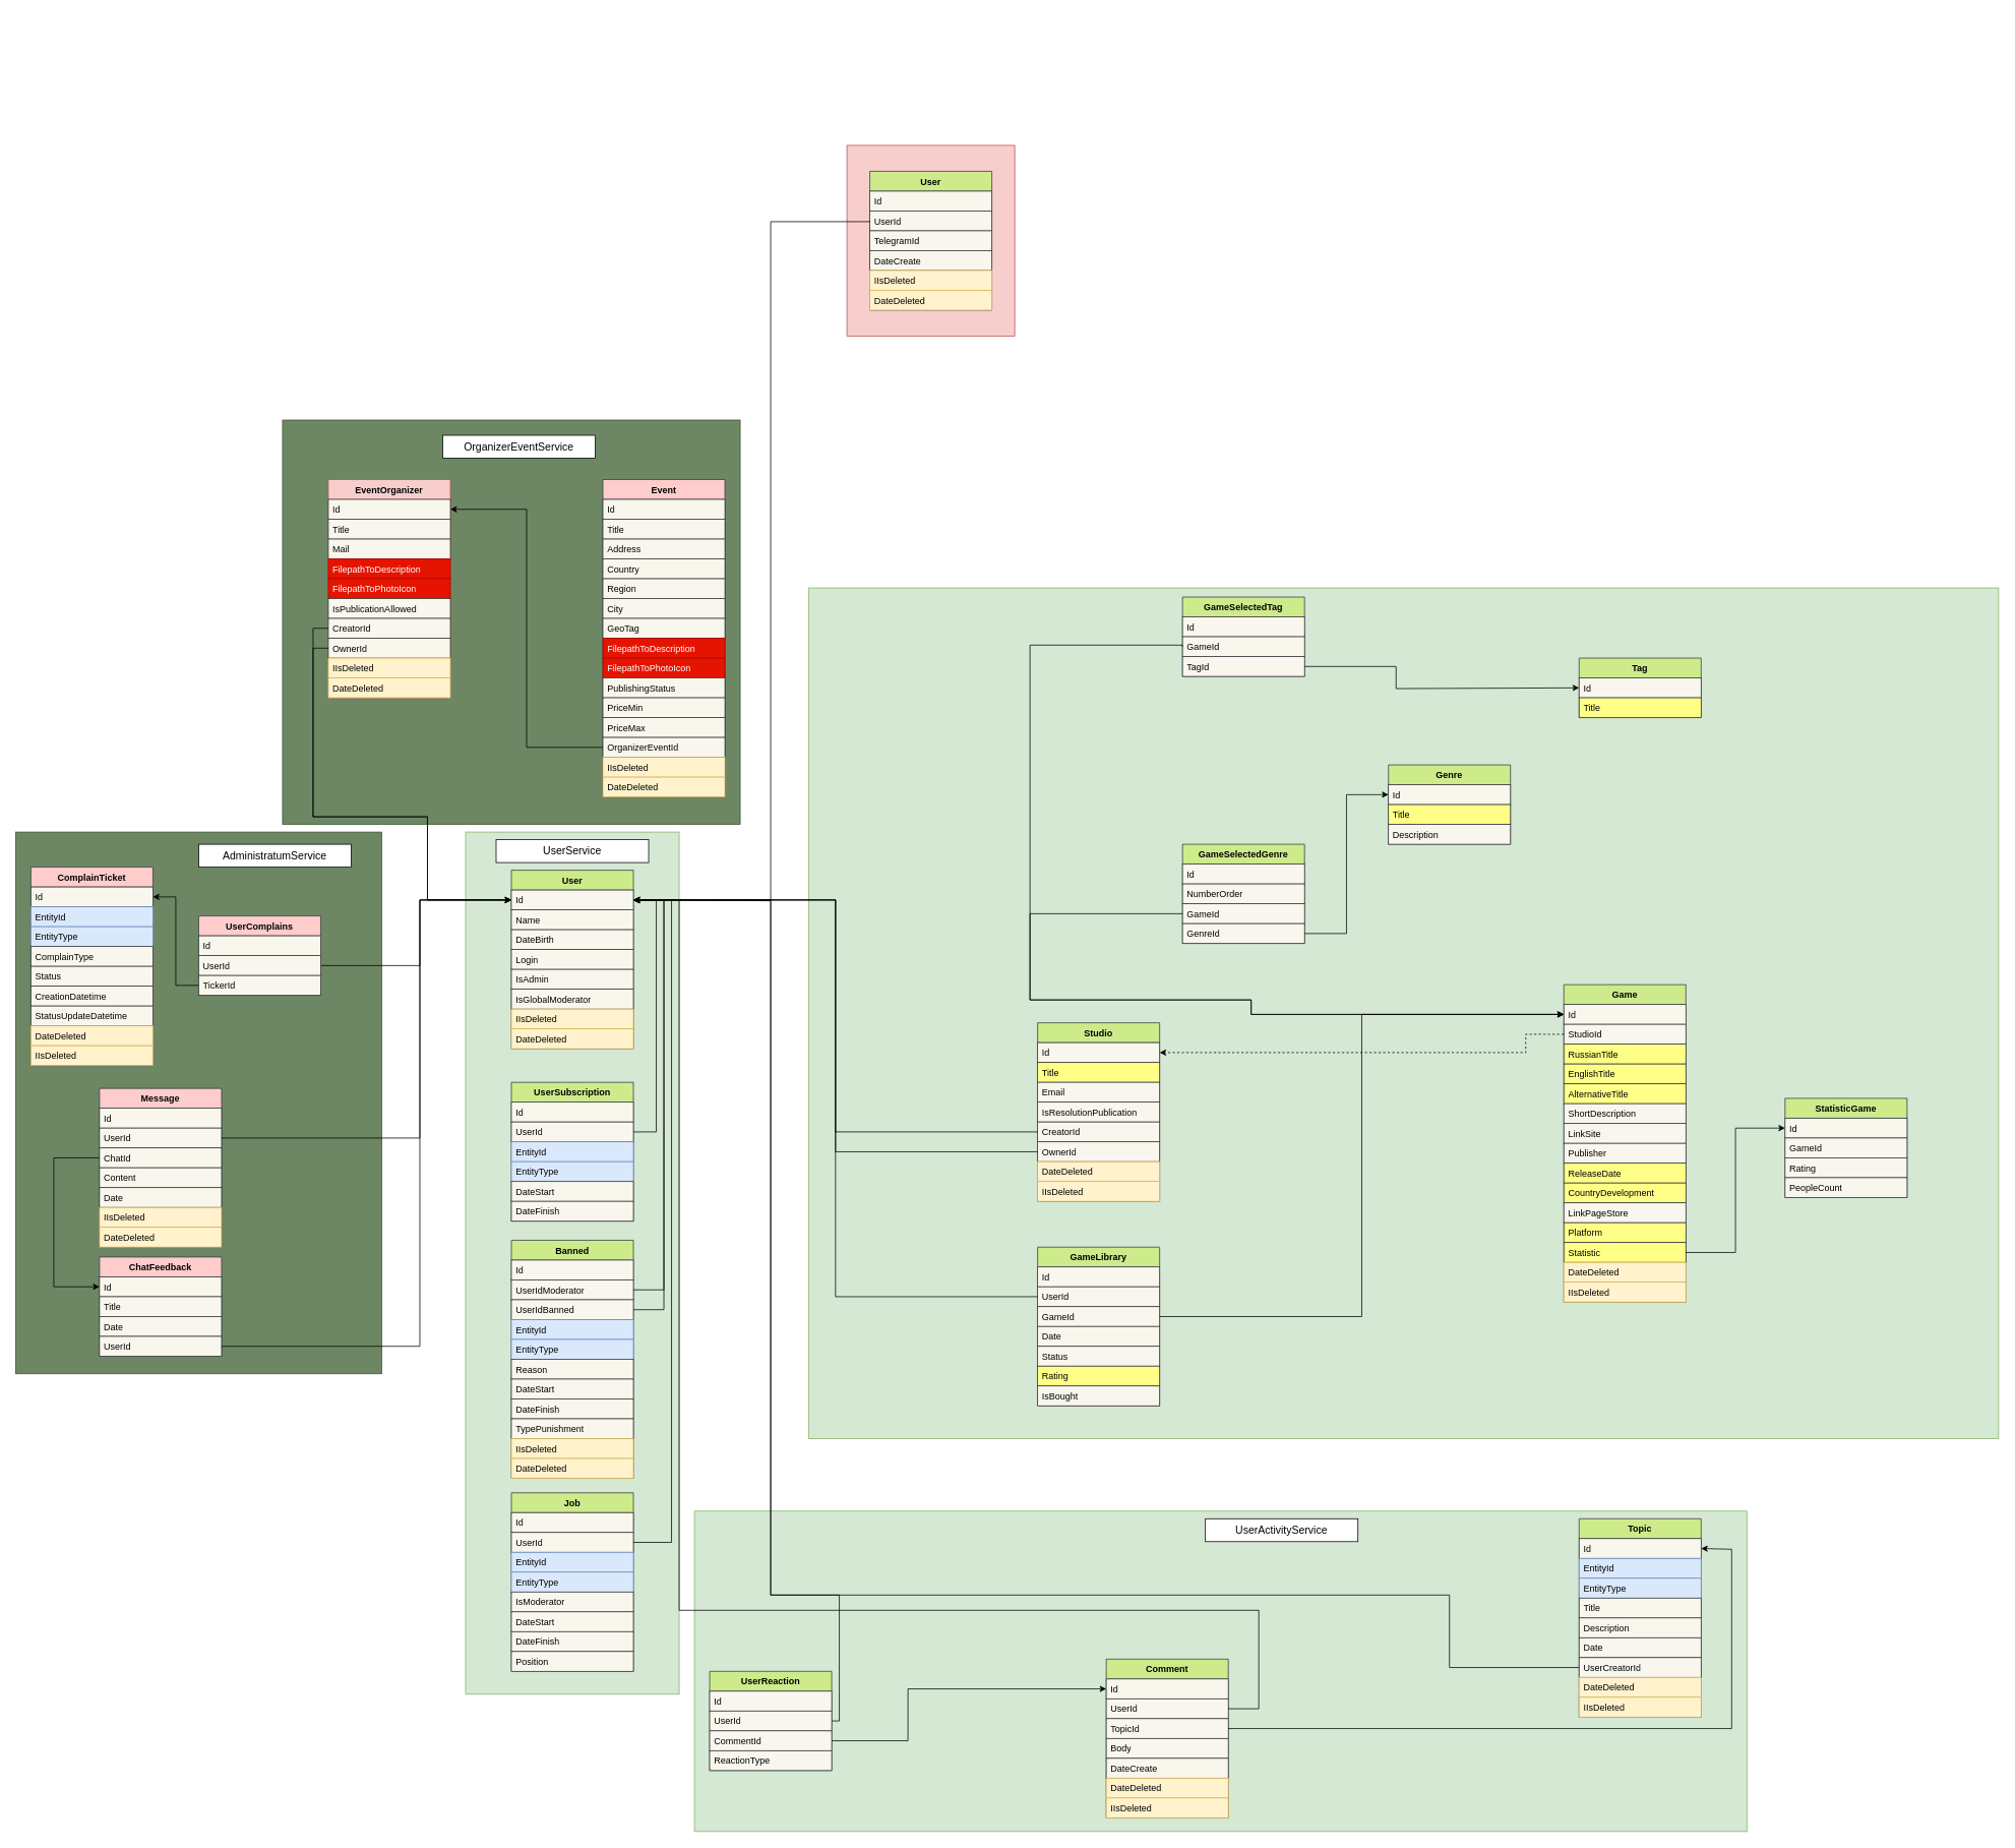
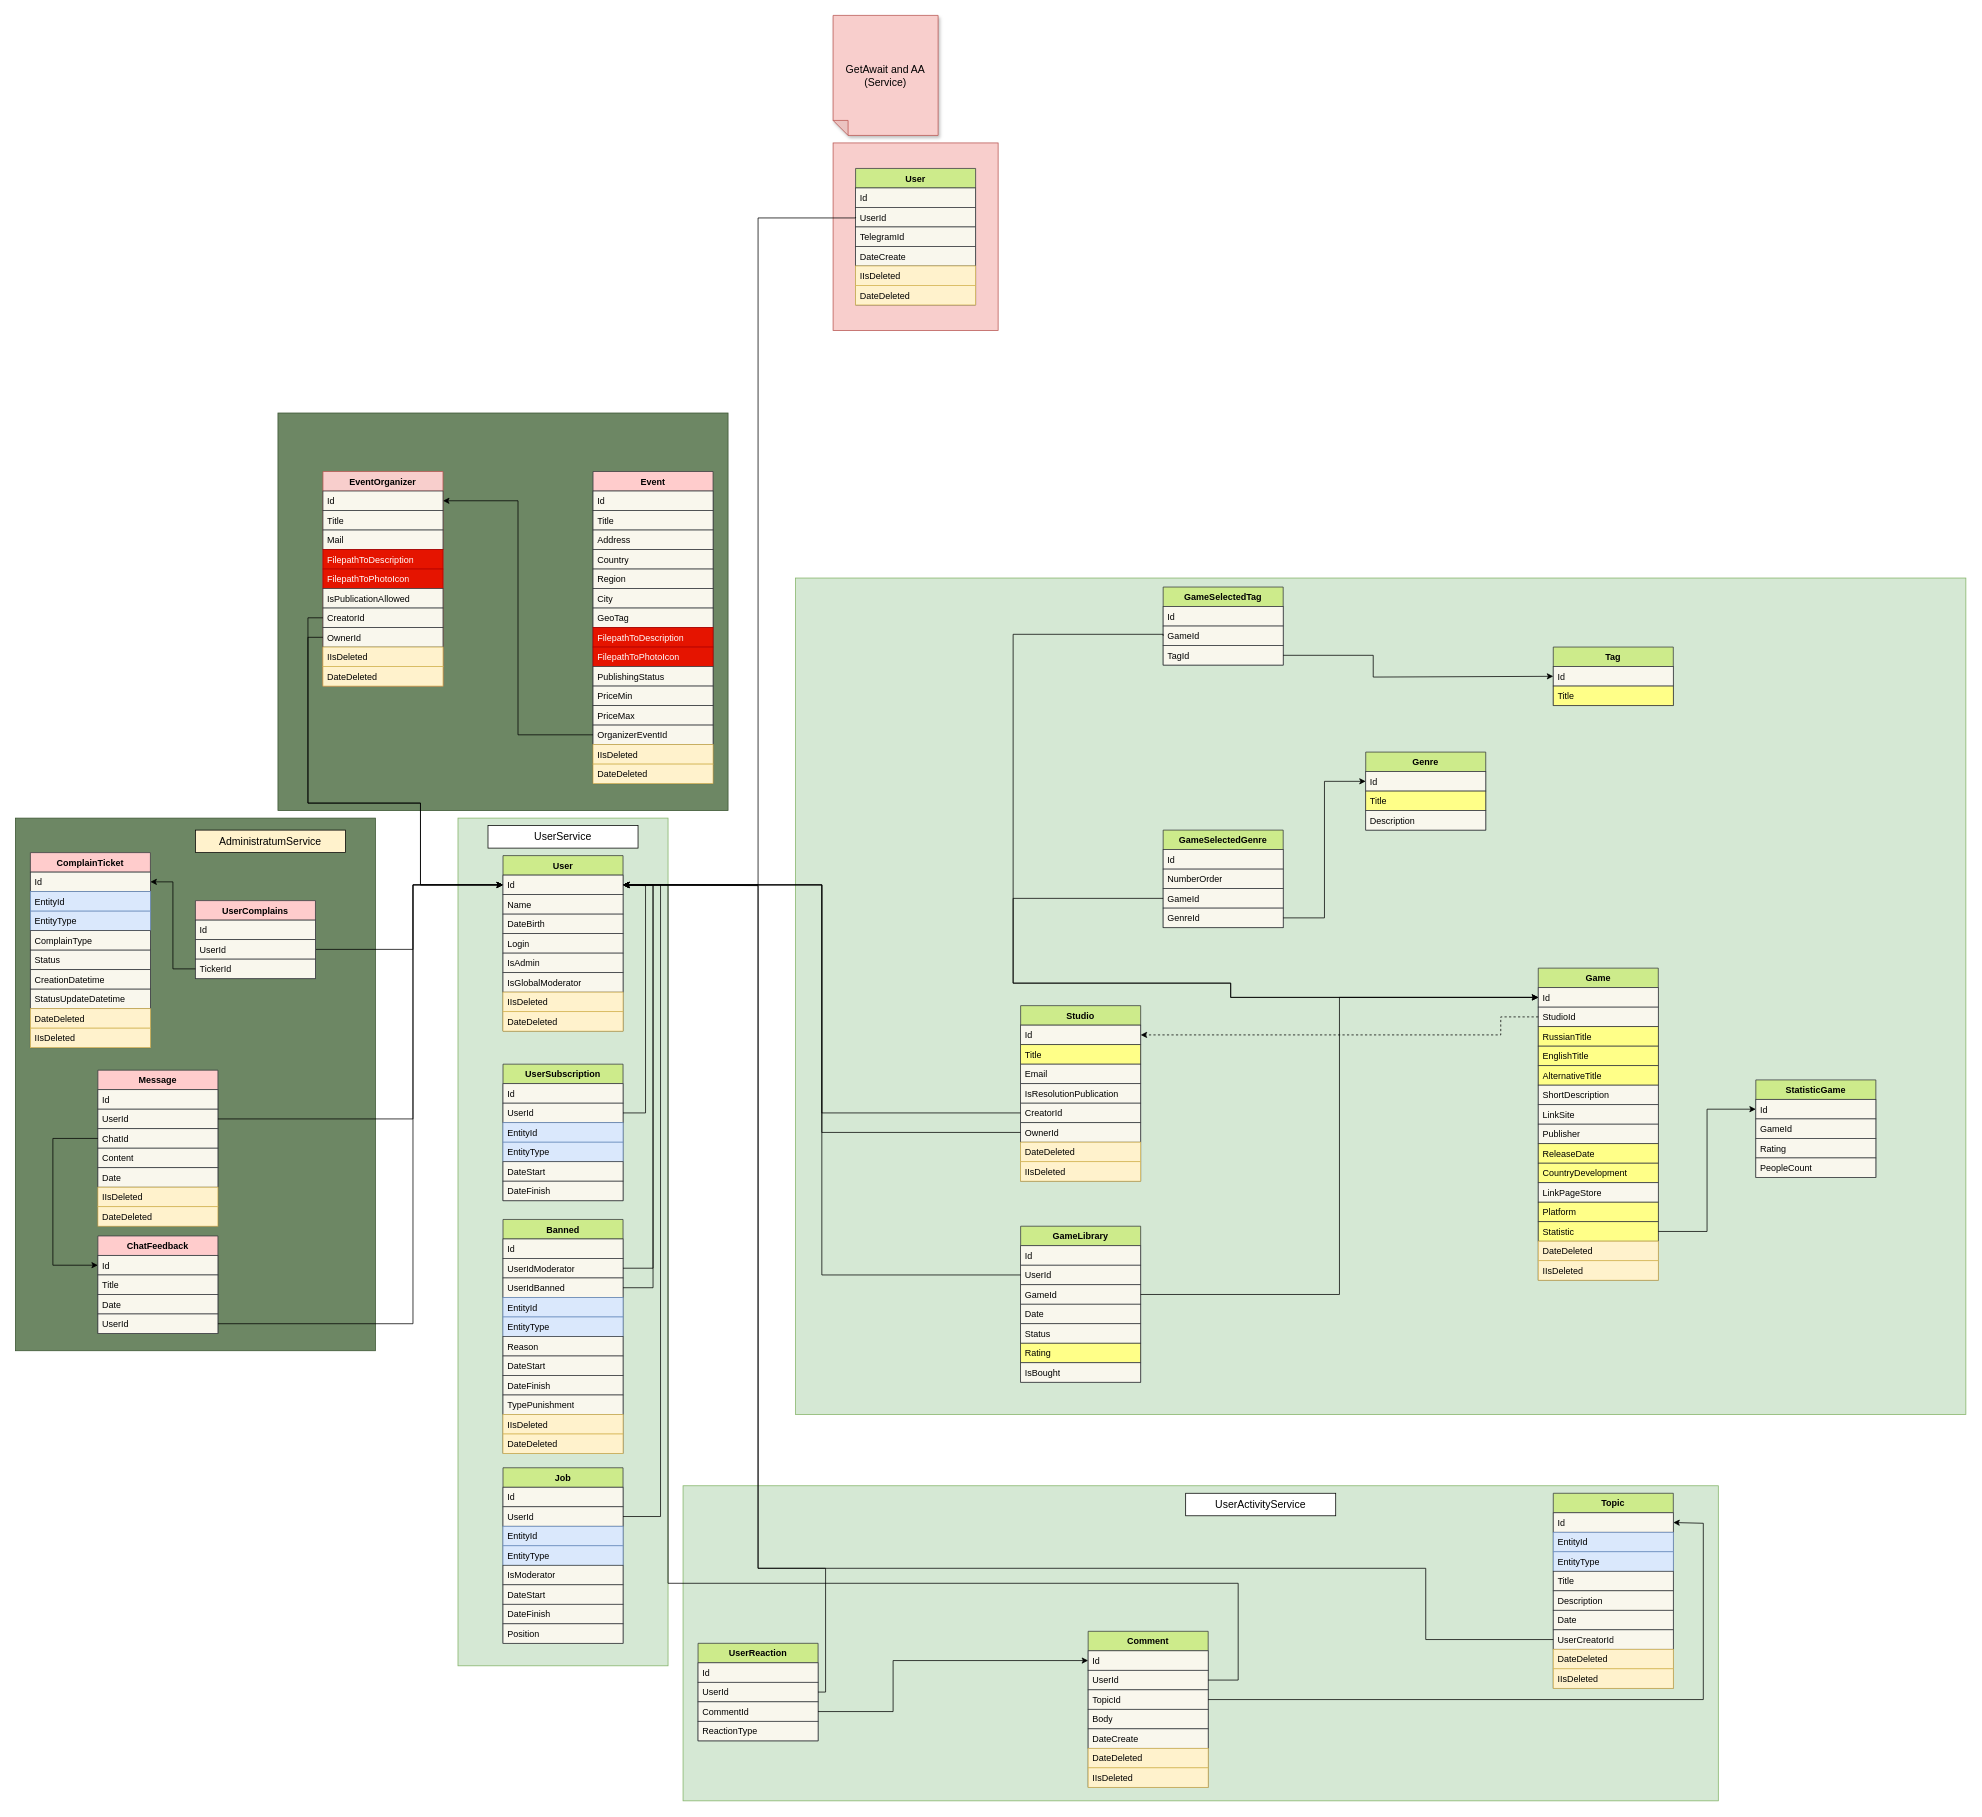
+ <mxCell id="196" value="&lt;font style=&quot;font-size: 14px;&quot;&gt;GetAwait and AA&lt;br&gt;(Service)&lt;/font&gt;" style="shape=note;whiteSpace=wrap;html=1;backgroundOutline=1;darkOpacity=0.05;fillColor=#f8cecc;strokeColor=#b85450;fillStyle=solid;direction=west;gradientDirection=north;shadow=1;size=20;pointerEvents=1;" parent="1" vertex="1"><mxGeometry x="1110" y="20" width="140" height="160" as="geometry" /></mxCell>
- <mxCell id="198" value="&lt;font style=&quot;font-size: 14px;&quot;&gt;OrganizerEventService&lt;/font&gt;" style="rounded=0;whiteSpace=wrap;html=1;" parent="1" vertex="1"><mxGeometry x="580" y="570" width="200" height="30" as="geometry" /></mxCell>
- <mxCell id="199" value="&lt;font style=&quot;font-size: 14px;&quot;&gt;AdministratumService&lt;/font&gt;" style="rounded=0;whiteSpace=wrap;html=1;" parent="1" vertex="1"><mxGeometry x="260" y="1106" width="200" height="30" as="geometry" /></mxCell>
+ <mxCell id="199" value="&lt;font style=&quot;font-size: 14px;&quot;&gt;AdministratumService&lt;/font&gt;" style="rounded=0;whiteSpace=wrap;html=1;fillColor=#fff2cc;" parent="1" vertex="1"><mxGeometry x="260" y="1106" width="200" height="30" as="geometry" /></mxCell>
